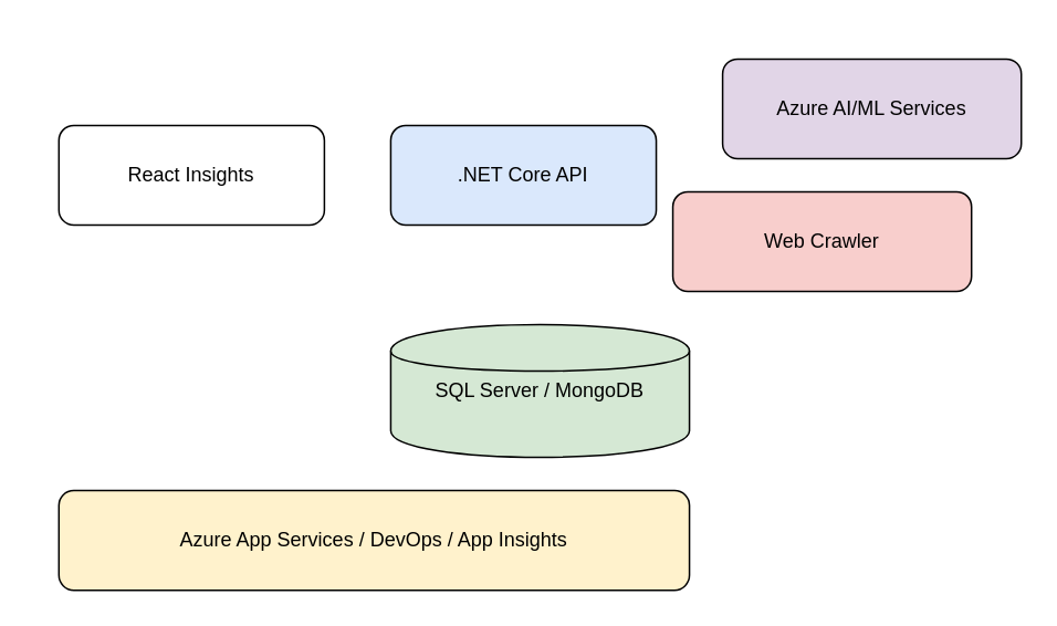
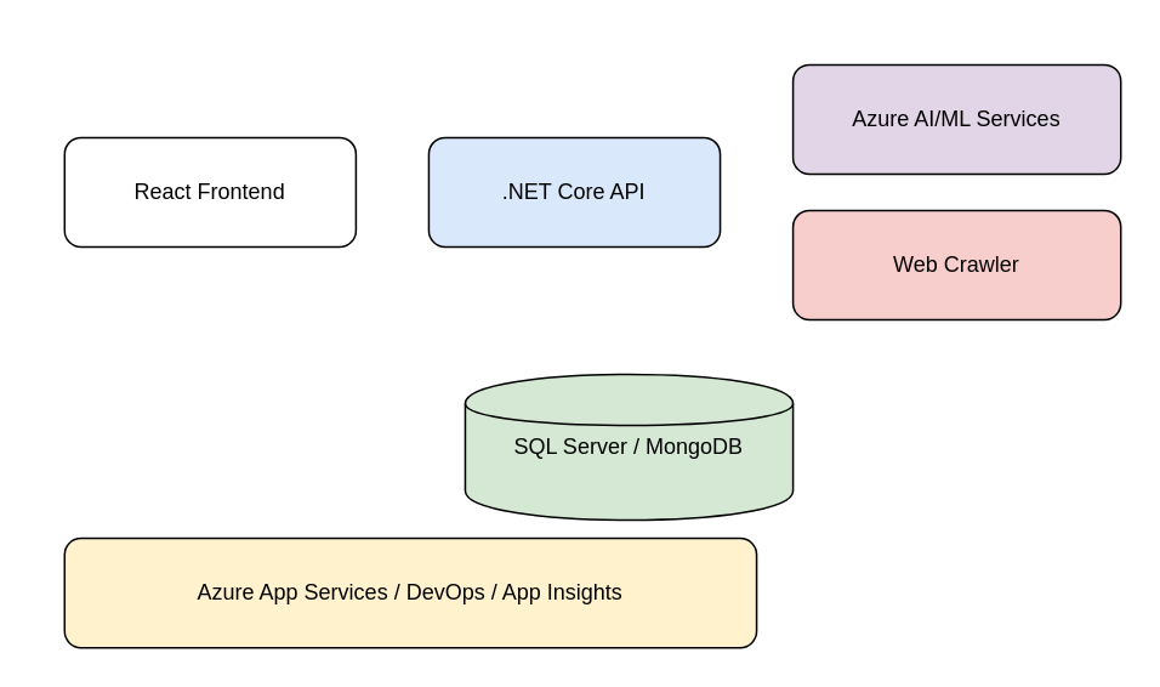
- <mxCell id="2" value="React Insights" style="rounded=1;whiteSpace=wrap;html=1;" vertex="1" parent="1"><mxGeometry x="20" y="60" width="160" height="60" as="geometry" /></mxCell>
+ <mxCell id="2" value="React Frontend" style="rounded=1;whiteSpace=wrap;html=1;" vertex="1" parent="1"><mxGeometry x="20" y="60" width="160" height="60" as="geometry" /></mxCell>
- <mxCell id="5" value="Web Crawler" style="rounded=1;whiteSpace=wrap;html=1;fillColor=#f8cecc;" vertex="1" parent="1"><mxGeometry x="390" y="100" width="180" height="60" as="geometry" /></mxCell>
+ <mxCell id="5" value="Web Crawler" style="rounded=1;whiteSpace=wrap;html=1;fillColor=#f8cecc;" vertex="1" parent="1"><mxGeometry x="420" y="100" width="180" height="60" as="geometry" /></mxCell>
- <mxCell id="6" value="SQL Server / MongoDB" style="shape=cylinder;whiteSpace=wrap;html=1;fillColor=#d5e8d4;" vertex="1" parent="1"><mxGeometry x="220" y="180" width="180" height="80" as="geometry" /></mxCell>
+ <mxCell id="6" value="SQL Server / MongoDB" style="shape=cylinder;whiteSpace=wrap;html=1;fillColor=#d5e8d4;" vertex="1" parent="1"><mxGeometry x="240" y="190" width="180" height="80" as="geometry" /></mxCell>
